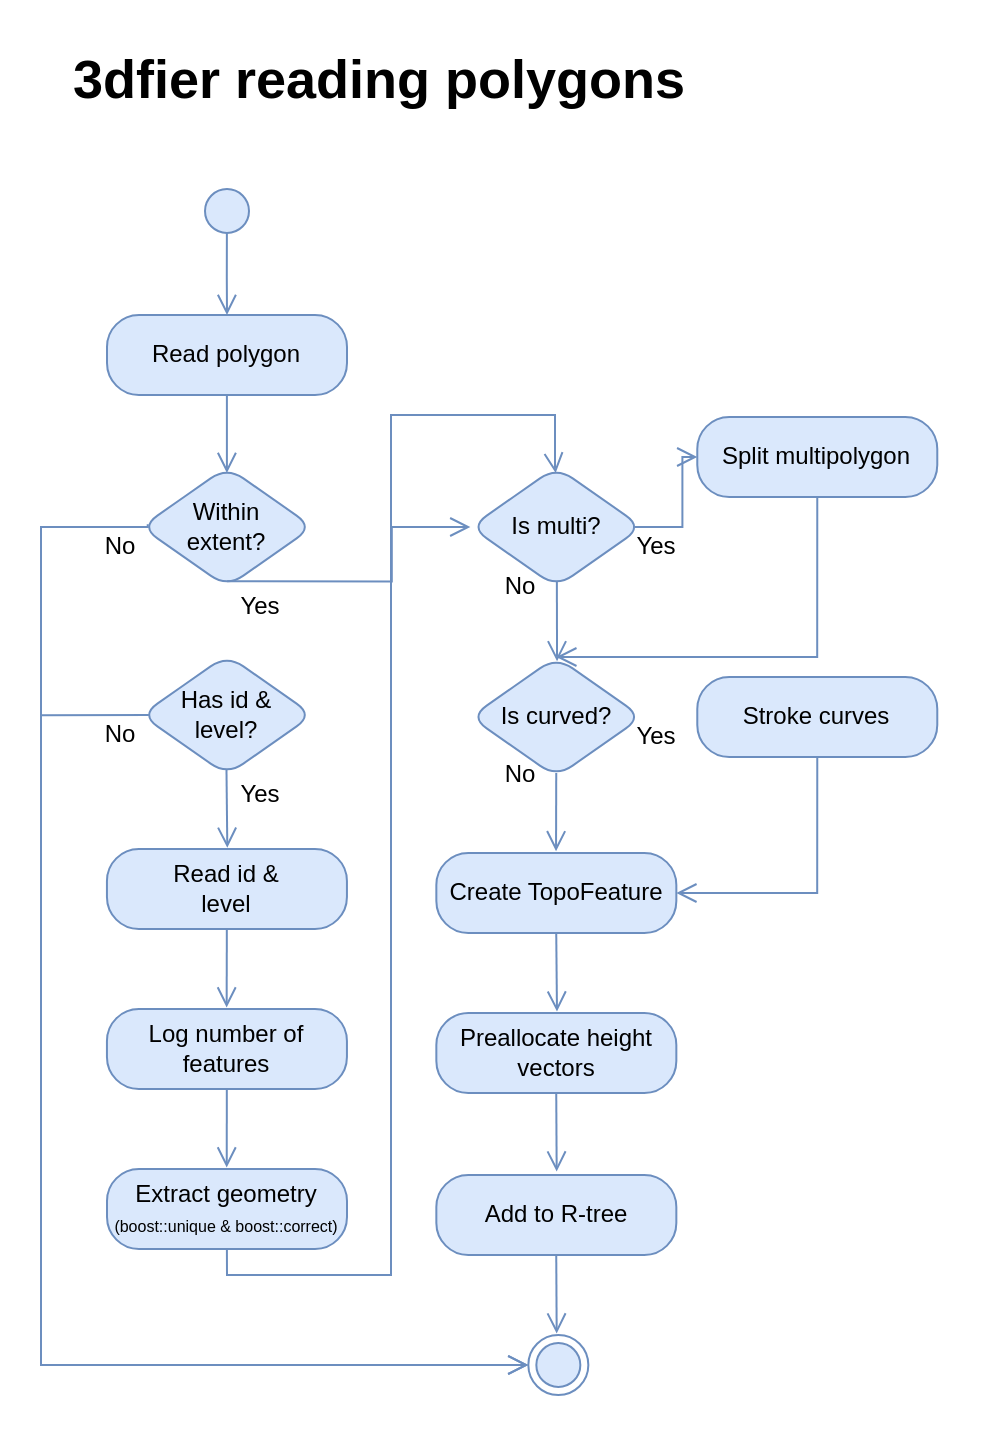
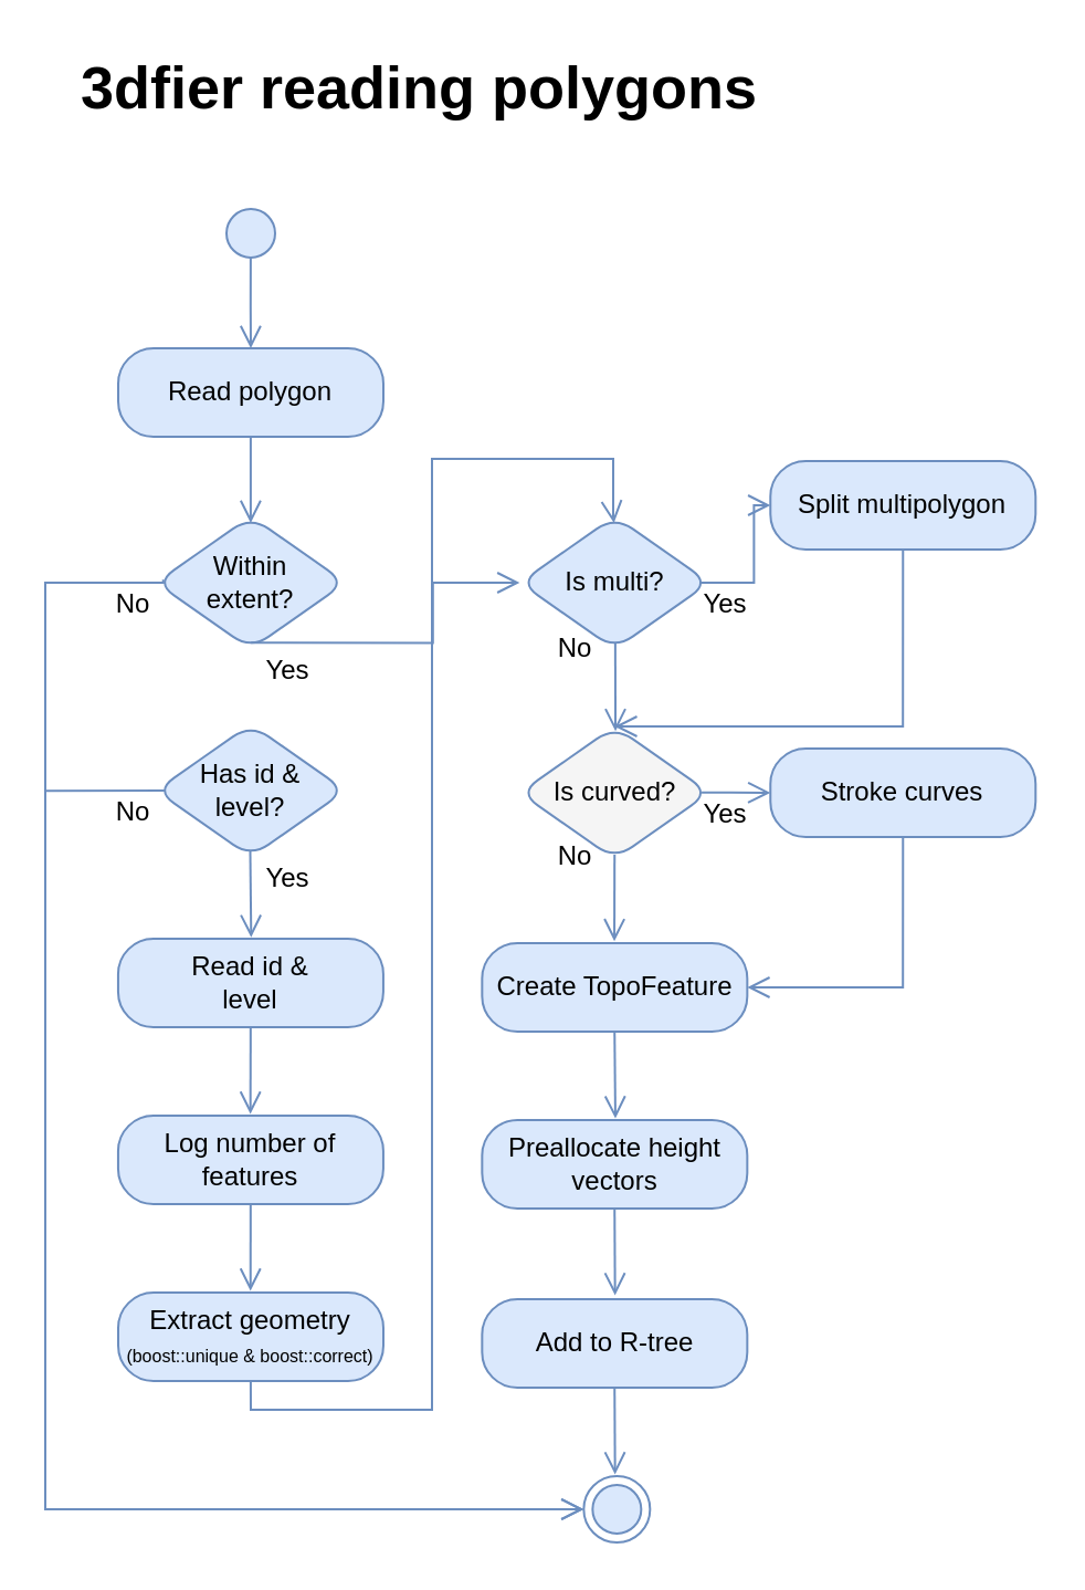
- <mxCell id="28" value="Is curved?" style="rhombus;whiteSpace=wrap;html=1;fillColor=#dae8fc;strokeColor=#6c8ebf;rounded=1;shadow=0;strokeWidth=1;perimeterSpacing=0;" parent="1" vertex="1"><mxGeometry x="234.64" y="328" width="86" height="60" as="geometry" /></mxCell>
+ <mxCell id="28" value="Is curved?" style="rhombus;whiteSpace=wrap;html=1;fillColor=#f5f5f5;strokeColor=#6c8ebf;rounded=1;shadow=0;strokeWidth=1;perimeterSpacing=0;" parent="1" vertex="1"><mxGeometry x="234.64" y="328" width="86" height="60" as="geometry" /></mxCell>
+ <mxCell id="38" value="" style="edgeStyle=orthogonalEdgeStyle;rounded=0;orthogonalLoop=1;jettySize=auto;html=1;shadow=0;fontColor=#ffffff;exitX=0.958;exitY=0.498;exitDx=0;exitDy=0;fillColor=#dae8fc;strokeColor=#6c8ebf;endSize=8;endArrow=open;endFill=0;exitPerimeter=0;entryX=0;entryY=0.5;entryDx=0;entryDy=0;" parent="1" source="28" target="26" edge="1"><mxGeometry relative="1" as="geometry"><mxPoint x="93.333" y="639.524" as="sourcePoint" /><mxPoint x="348" y="423" as="targetPoint" /><Array as="points"><mxPoint x="330" y="358" /><mxPoint x="330" y="358" /></Array></mxGeometry></mxCell>
